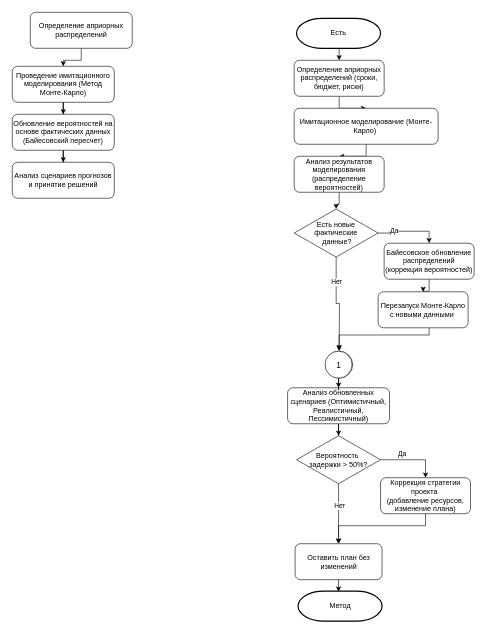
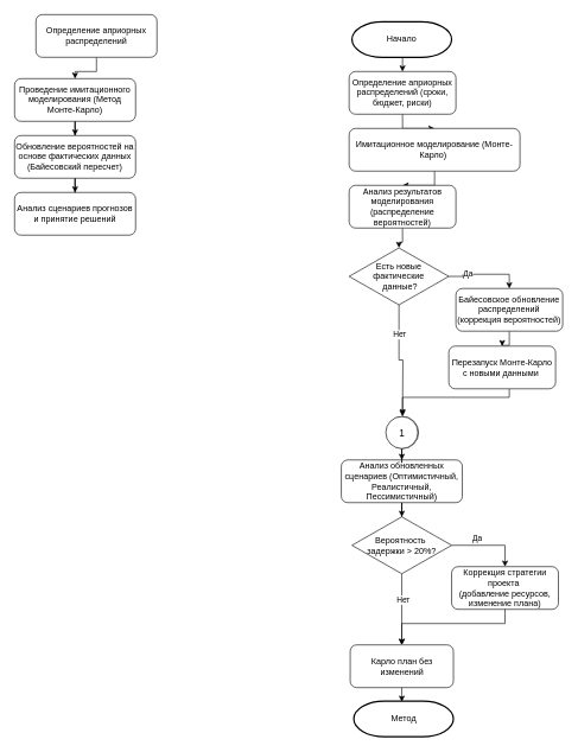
- <mxCell id="39" value="Есть" style="strokeWidth=2;html=1;shape=mxgraph.flowchart.terminator;whiteSpace=wrap;" parent="1" vertex="1"><mxGeometry x="494" y="30" width="140" height="50" as="geometry" /></mxCell>
+ <mxCell id="39" value="Начало" style="strokeWidth=2;html=1;shape=mxgraph.flowchart.terminator;whiteSpace=wrap;" parent="1" vertex="1"><mxGeometry x="494" y="30" width="140" height="50" as="geometry" /></mxCell>
- <mxCell id="22" value="Вероятность&amp;nbsp;&lt;div&gt;задержки &amp;gt; &lt;span class=&quot;hljs-number&quot;&gt;50&lt;/span&gt;%?&lt;/div&gt;" style="rhombus;whiteSpace=wrap;html=1;" parent="1" vertex="1"><mxGeometry x="494" y="726" width="140" height="80" as="geometry" /></mxCell>
+ <mxCell id="22" value="Вероятность&amp;nbsp;&lt;div&gt;задержки &amp;gt; &lt;span class=&quot;hljs-number&quot;&gt;20&lt;/span&gt;%?&lt;/div&gt;" style="rhombus;whiteSpace=wrap;html=1;" parent="1" vertex="1"><mxGeometry x="494" y="726" width="140" height="80" as="geometry" /></mxCell>
- <mxCell id="27" value="Оставить план без изменений" style="rounded=1;whiteSpace=wrap;html=1;" parent="1" vertex="1"><mxGeometry x="491.5" y="906" width="145" height="60" as="geometry" /></mxCell>
+ <mxCell id="27" value="Карло план без изменений" style="rounded=1;whiteSpace=wrap;html=1;" parent="1" vertex="1"><mxGeometry x="491.5" y="906" width="145" height="60" as="geometry" /></mxCell>
